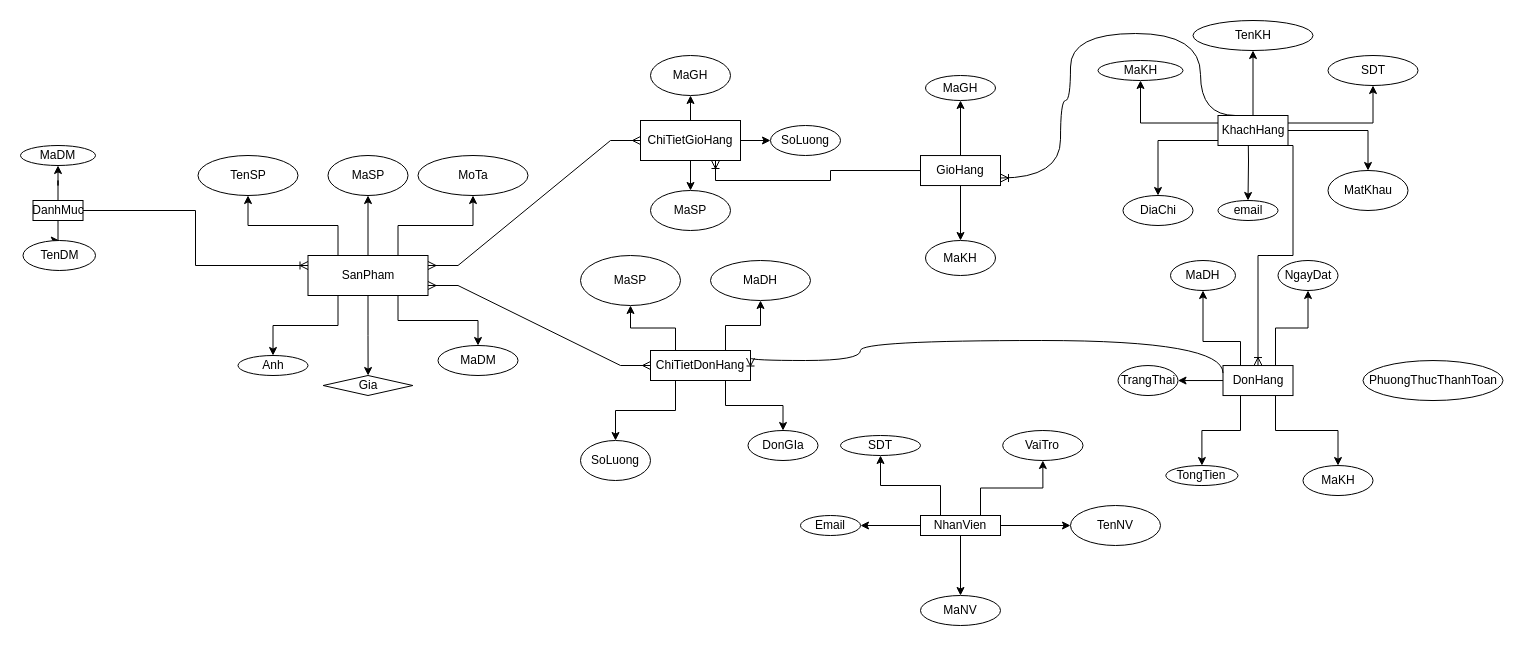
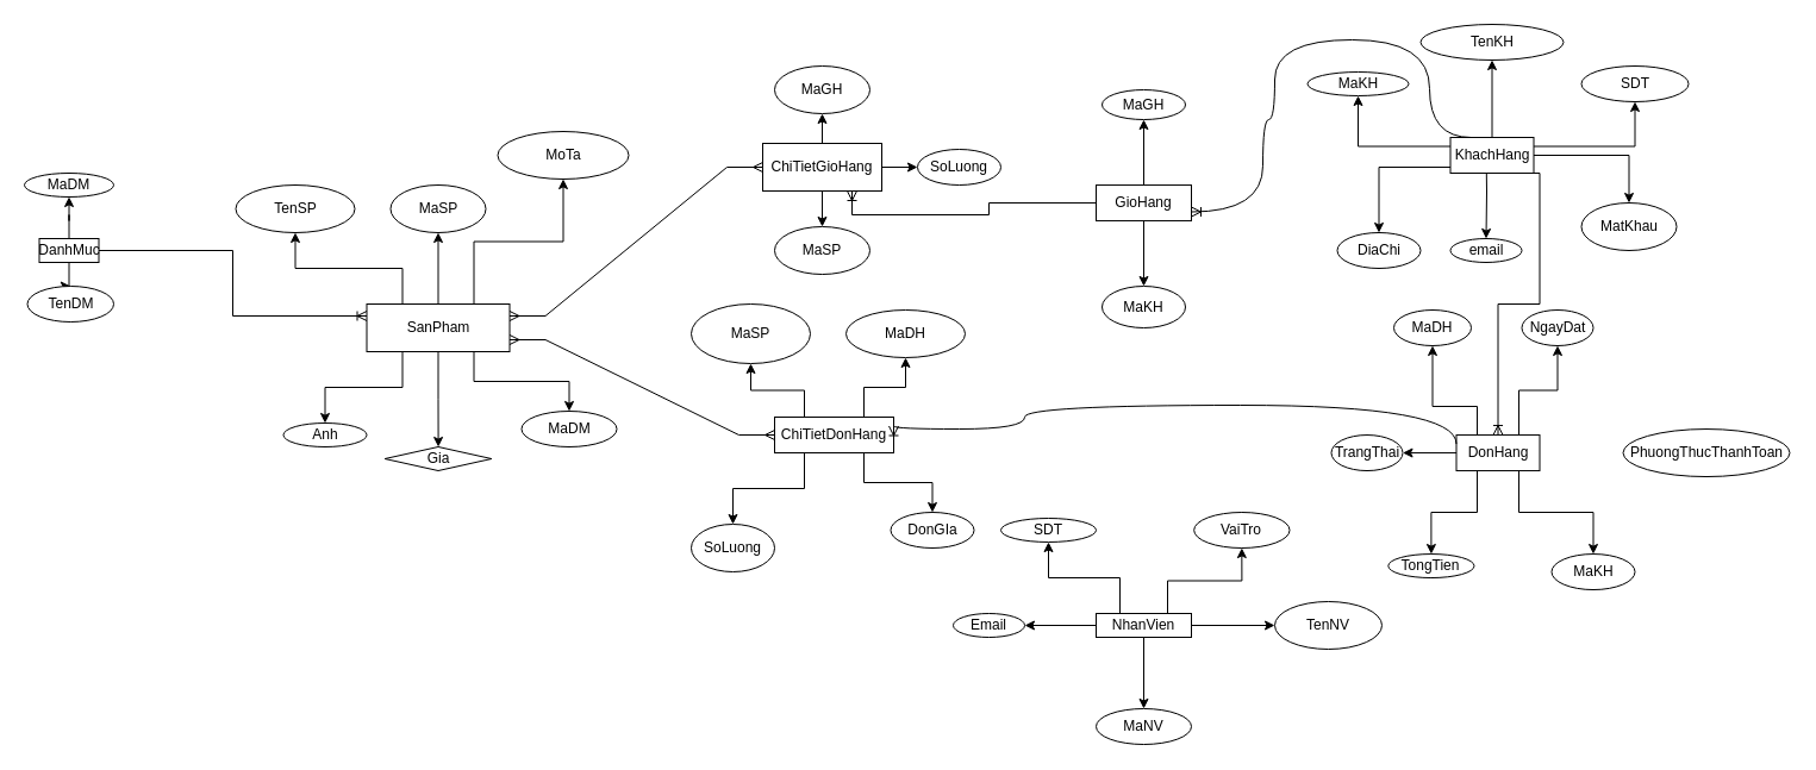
- <mxCell id="33" value="MoTa" style="ellipse;whiteSpace=wrap;html=1;" parent="1" vertex="1"><mxGeometry x="417.5" y="155" width="110" height="40" as="geometry" /></mxCell>
+ <mxCell id="33" value="MoTa" style="ellipse;whiteSpace=wrap;html=1;" parent="1" vertex="1"><mxGeometry x="417.5" y="110" width="110" height="40" as="geometry" /></mxCell>
